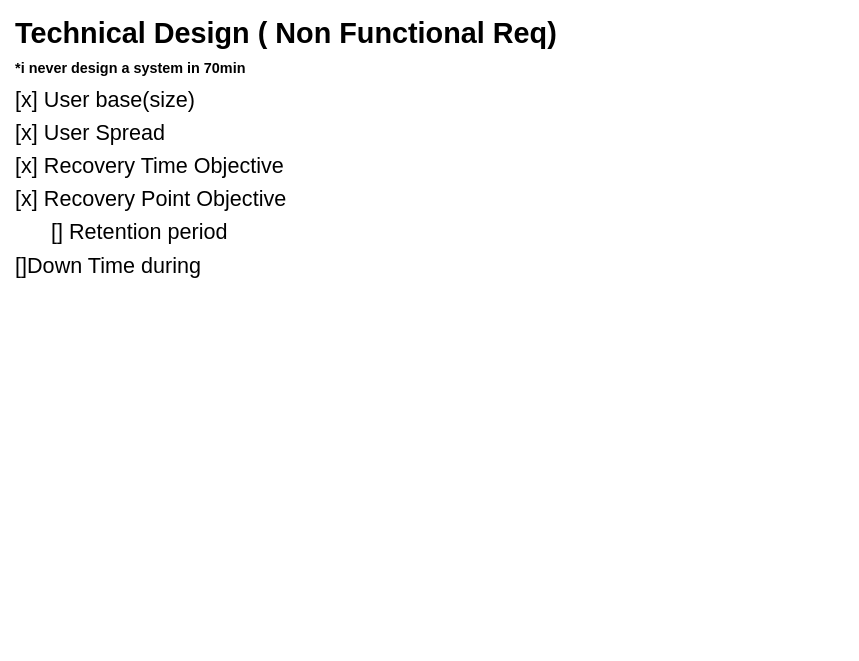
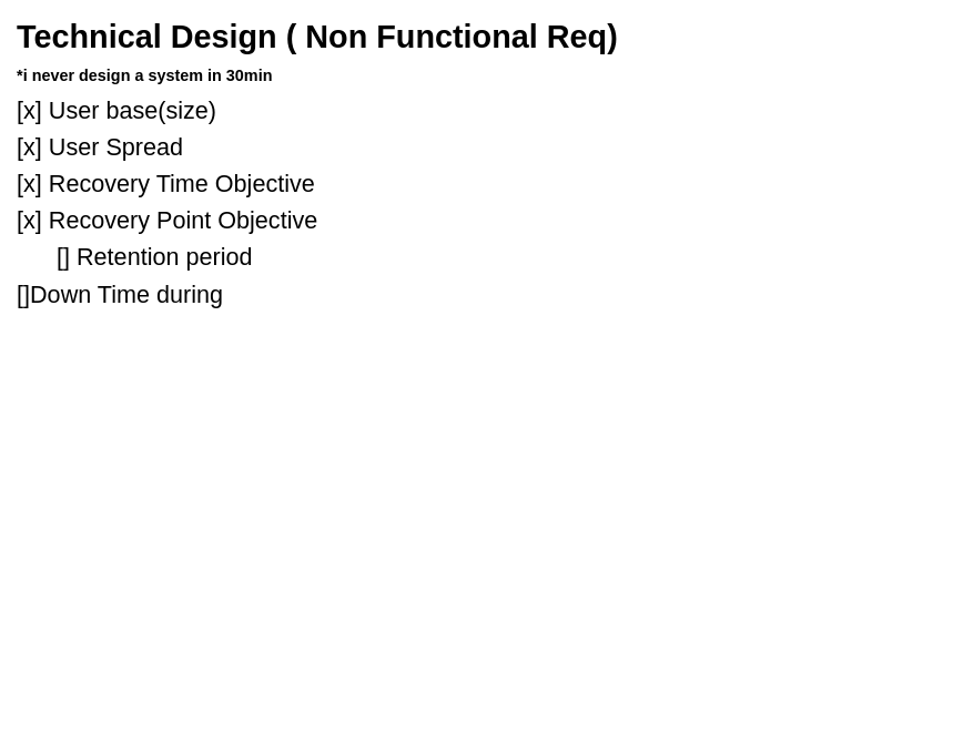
- <mxCell id="2" value="&lt;h1&gt;&lt;span style=&quot;font-size: 48px&quot;&gt;Technical Design ( Non Functional Req)&amp;nbsp;&amp;nbsp;&lt;/span&gt;&lt;/h1&gt;&lt;h1&gt;*i never design a system in 70min&lt;/h1&gt;&lt;p&gt;&lt;font style=&quot;font-size: 36px&quot;&gt;[x] User base(size)&lt;/font&gt;&lt;/p&gt;&lt;p&gt;&lt;font style=&quot;font-size: 36px&quot;&gt;[x] User Spread&lt;/font&gt;&lt;/p&gt;&lt;p&gt;&lt;font style=&quot;font-size: 36px&quot;&gt;[x] Recovery Time Objective&lt;/font&gt;&lt;/p&gt;&lt;p&gt;&lt;font style=&quot;font-size: 36px&quot;&gt;&lt;/font&gt;&lt;/p&gt;&lt;p&gt;&lt;font style=&quot;font-size: 36px&quot;&gt;[x] Recovery Point Objective&lt;/font&gt;&lt;/p&gt;&lt;div&gt;&lt;font style=&quot;font-size: 36px&quot;&gt;&amp;nbsp; &amp;nbsp; &amp;nbsp; [] Retention period&lt;/font&gt;&lt;/div&gt;&lt;p&gt;&lt;font style=&quot;font-size: 36px&quot;&gt;[]Down Time during&lt;/font&gt;&lt;/p&gt;&lt;p&gt;&lt;font style=&quot;font-size: 36px&quot;&gt;&lt;br&gt;&lt;/font&gt;&lt;/p&gt;" style="text;html=1;strokeColor=none;fillColor=none;spacing=5;spacingTop=-20;whiteSpace=wrap;overflow=hidden;rounded=0;" vertex="1" parent="1"><mxGeometry x="20" y="20" width="1390" height="1060" as="geometry" /></mxCell>
+ <mxCell id="2" value="&lt;h1&gt;&lt;span style=&quot;font-size: 48px&quot;&gt;Technical Design ( Non Functional Req)&amp;nbsp;&amp;nbsp;&lt;/span&gt;&lt;/h1&gt;&lt;h1&gt;*i never design a system in 30min&lt;/h1&gt;&lt;p&gt;&lt;font style=&quot;font-size: 36px&quot;&gt;[x] User base(size)&lt;/font&gt;&lt;/p&gt;&lt;p&gt;&lt;font style=&quot;font-size: 36px&quot;&gt;[x] User Spread&lt;/font&gt;&lt;/p&gt;&lt;p&gt;&lt;font style=&quot;font-size: 36px&quot;&gt;[x] Recovery Time Objective&lt;/font&gt;&lt;/p&gt;&lt;p&gt;&lt;font style=&quot;font-size: 36px&quot;&gt;&lt;/font&gt;&lt;/p&gt;&lt;p&gt;&lt;font style=&quot;font-size: 36px&quot;&gt;[x] Recovery Point Objective&lt;/font&gt;&lt;/p&gt;&lt;div&gt;&lt;font style=&quot;font-size: 36px&quot;&gt;&amp;nbsp; &amp;nbsp; &amp;nbsp; [] Retention period&lt;/font&gt;&lt;/div&gt;&lt;p&gt;&lt;font style=&quot;font-size: 36px&quot;&gt;[]Down Time during&lt;/font&gt;&lt;/p&gt;&lt;p&gt;&lt;font style=&quot;font-size: 36px&quot;&gt;&lt;br&gt;&lt;/font&gt;&lt;/p&gt;" style="text;html=1;strokeColor=none;fillColor=none;spacing=5;spacingTop=-20;whiteSpace=wrap;overflow=hidden;rounded=0;" vertex="1" parent="1"><mxGeometry x="20" y="20" width="1390" height="1060" as="geometry" /></mxCell>
